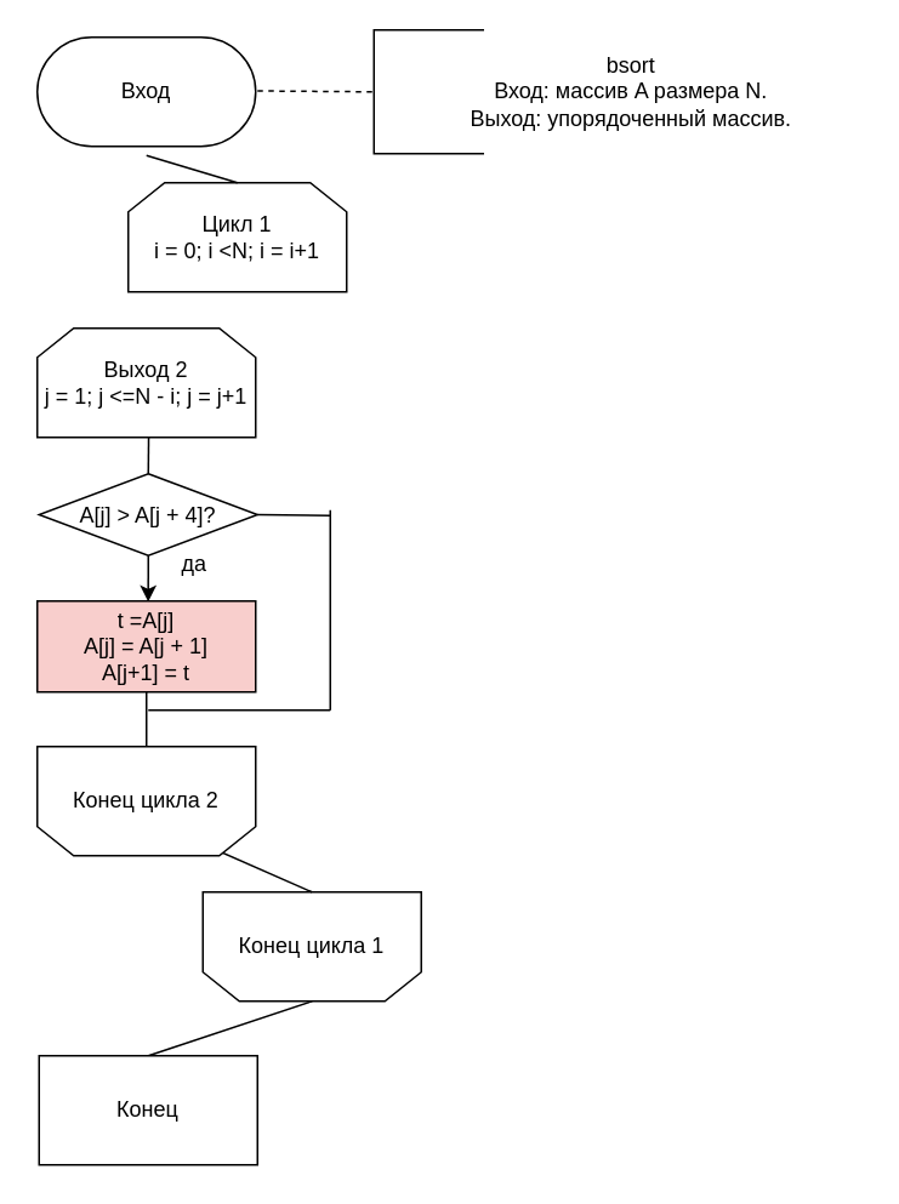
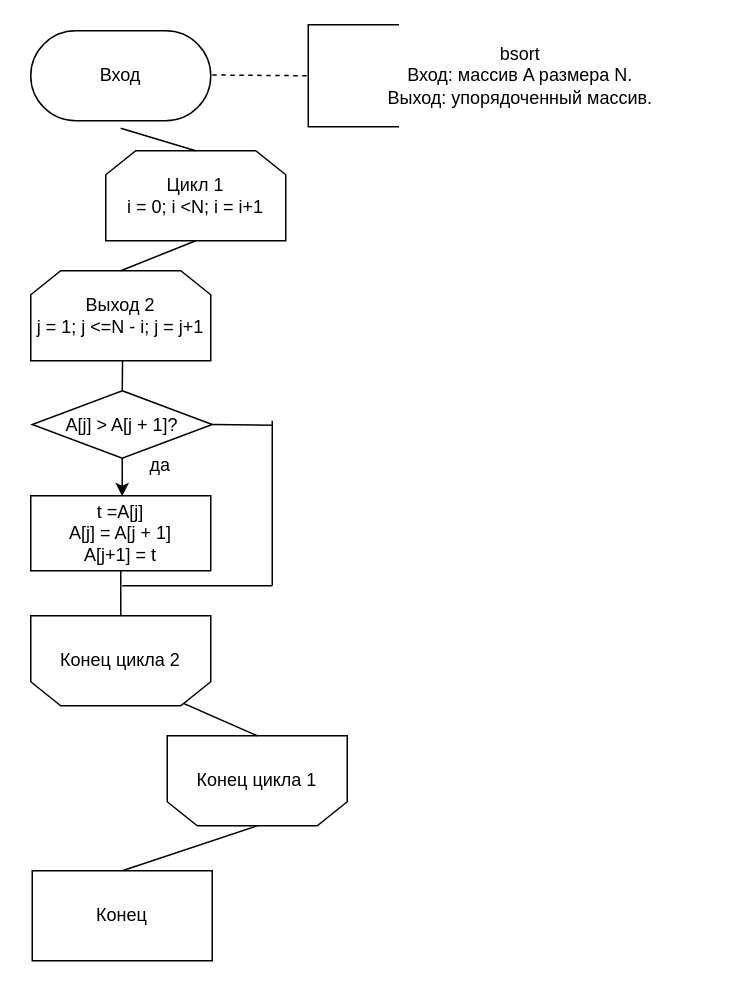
+ <mxCell id="6" value="" style="endArrow=none;html=1;entryX=0.5;entryY=0;entryDx=0;entryDy=0;exitX=0.5;exitY=1;exitDx=0;exitDy=0;" parent="1" source="4" target="5" edge="1"><mxGeometry width="50" height="50" relative="1" as="geometry"><mxPoint x="-130" y="195" as="sourcePoint" /><mxPoint x="-80" y="145" as="targetPoint" /></mxGeometry></mxCell>
- <mxCell id="17" value="A[j] &amp;gt; A[j + 4]?" style="rhombus;whiteSpace=wrap;html=1;" parent="1" vertex="1"><mxGeometry x="21" y="260" width="120" height="45" as="geometry" /></mxCell>
+ <mxCell id="17" value="A[j] &amp;gt; A[j + 1]?" style="rhombus;whiteSpace=wrap;html=1;" parent="1" vertex="1"><mxGeometry x="21" y="260" width="120" height="45" as="geometry" /></mxCell>
- <mxCell id="18" value="&lt;div&gt;t =A[j]&lt;/div&gt;&lt;div&gt;A[j] = A[j + 1]&lt;/div&gt;&lt;div&gt;A[j+1] = t&lt;br&gt;&lt;/div&gt;" style="rounded=0;whiteSpace=wrap;html=1;fillColor=#f8cecc;" parent="1" vertex="1"><mxGeometry x="20" y="330" width="120" height="50" as="geometry" /></mxCell>
+ <mxCell id="18" value="&lt;div&gt;t =A[j]&lt;/div&gt;&lt;div&gt;A[j] = A[j + 1]&lt;/div&gt;&lt;div&gt;A[j+1] = t&lt;br&gt;&lt;/div&gt;" style="rounded=0;whiteSpace=wrap;html=1;" parent="1" vertex="1"><mxGeometry x="20" y="330" width="120" height="50" as="geometry" /></mxCell>
